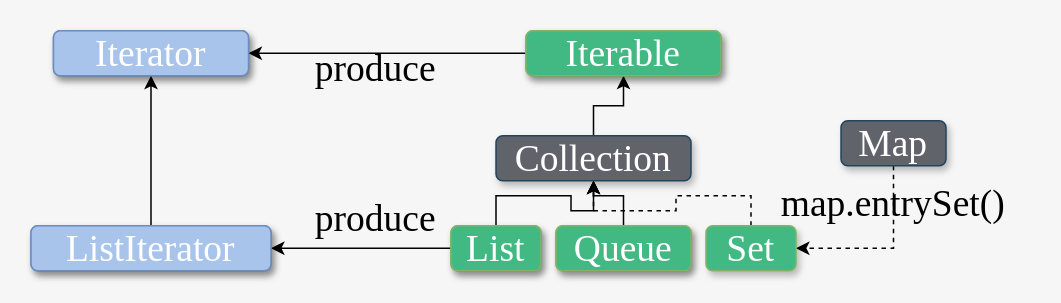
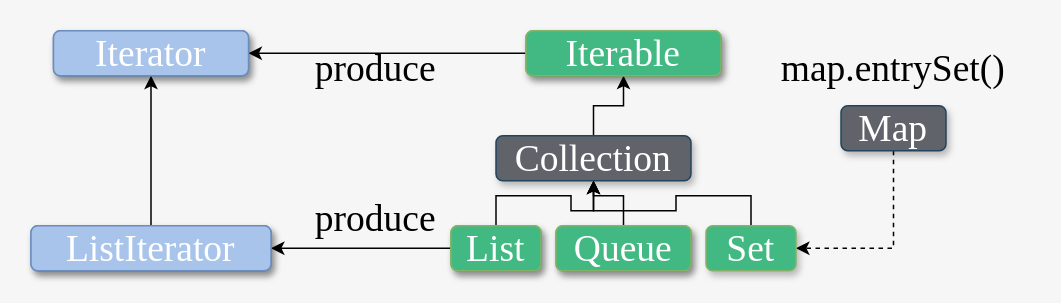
- <mxCell id="10" value="&lt;font style=&quot;font-size: 25px&quot;&gt;Map&lt;/font&gt;" style="text;html=1;align=center;verticalAlign=middle;whiteSpace=wrap;rounded=1;fontSize=25;fontFamily=Comic Sans MS;strokeColor=#23445d;fillColor=#60636a;fontColor=#FFFFFF;shadow=1;" vertex="1" parent="1"><mxGeometry x="560" y="80" width="70" height="30" as="geometry" /></mxCell>
+ <mxCell id="10" value="&lt;font style=&quot;font-size: 25px&quot;&gt;Map&lt;/font&gt;" style="text;html=1;align=center;verticalAlign=middle;whiteSpace=wrap;rounded=1;fontSize=25;fontFamily=Comic Sans MS;strokeColor=#23445d;fillColor=#60636a;fontColor=#FFFFFF;shadow=1;" vertex="1" parent="1"><mxGeometry x="560" y="70" width="70" height="30" as="geometry" /></mxCell>
- <mxCell id="13" style="edgeStyle=orthogonalEdgeStyle;rounded=0;orthogonalLoop=1;jettySize=auto;html=1;exitX=0.5;exitY=0;exitDx=0;exitDy=0;fontFamily=Comic Sans MS;fontSize=25;fontColor=#FFFFFF;dashed=1;" edge="1" parent="1" source="14" target="3"><mxGeometry relative="1" as="geometry" /></mxCell>
+ <mxCell id="13" style="edgeStyle=orthogonalEdgeStyle;rounded=0;orthogonalLoop=1;jettySize=auto;html=1;exitX=0.5;exitY=0;exitDx=0;exitDy=0;fontFamily=Comic Sans MS;fontSize=25;fontColor=#FFFFFF;" edge="1" parent="1" source="14" target="3"><mxGeometry relative="1" as="geometry" /></mxCell>
- <mxCell id="18" value="&lt;font color=&quot;#000000&quot;&gt;map.entrySet()&lt;/font&gt;" style="text;html=1;strokeColor=none;fillColor=none;align=center;verticalAlign=middle;whiteSpace=wrap;rounded=0;shadow=1;fontFamily=Comic Sans MS;fontSize=25;fontColor=#FFFFFF;" vertex="1" parent="1"><mxGeometry x="505" y="120" width="180" height="30" as="geometry" /></mxCell>
+ <mxCell id="18" value="&lt;font color=&quot;#000000&quot;&gt;map.entrySet()&lt;/font&gt;" style="text;html=1;strokeColor=none;fillColor=none;align=center;verticalAlign=middle;whiteSpace=wrap;rounded=0;shadow=1;fontFamily=Comic Sans MS;fontSize=25;fontColor=#FFFFFF;" vertex="1" parent="1"><mxGeometry x="505" y="30" width="180" height="30" as="geometry" /></mxCell>
